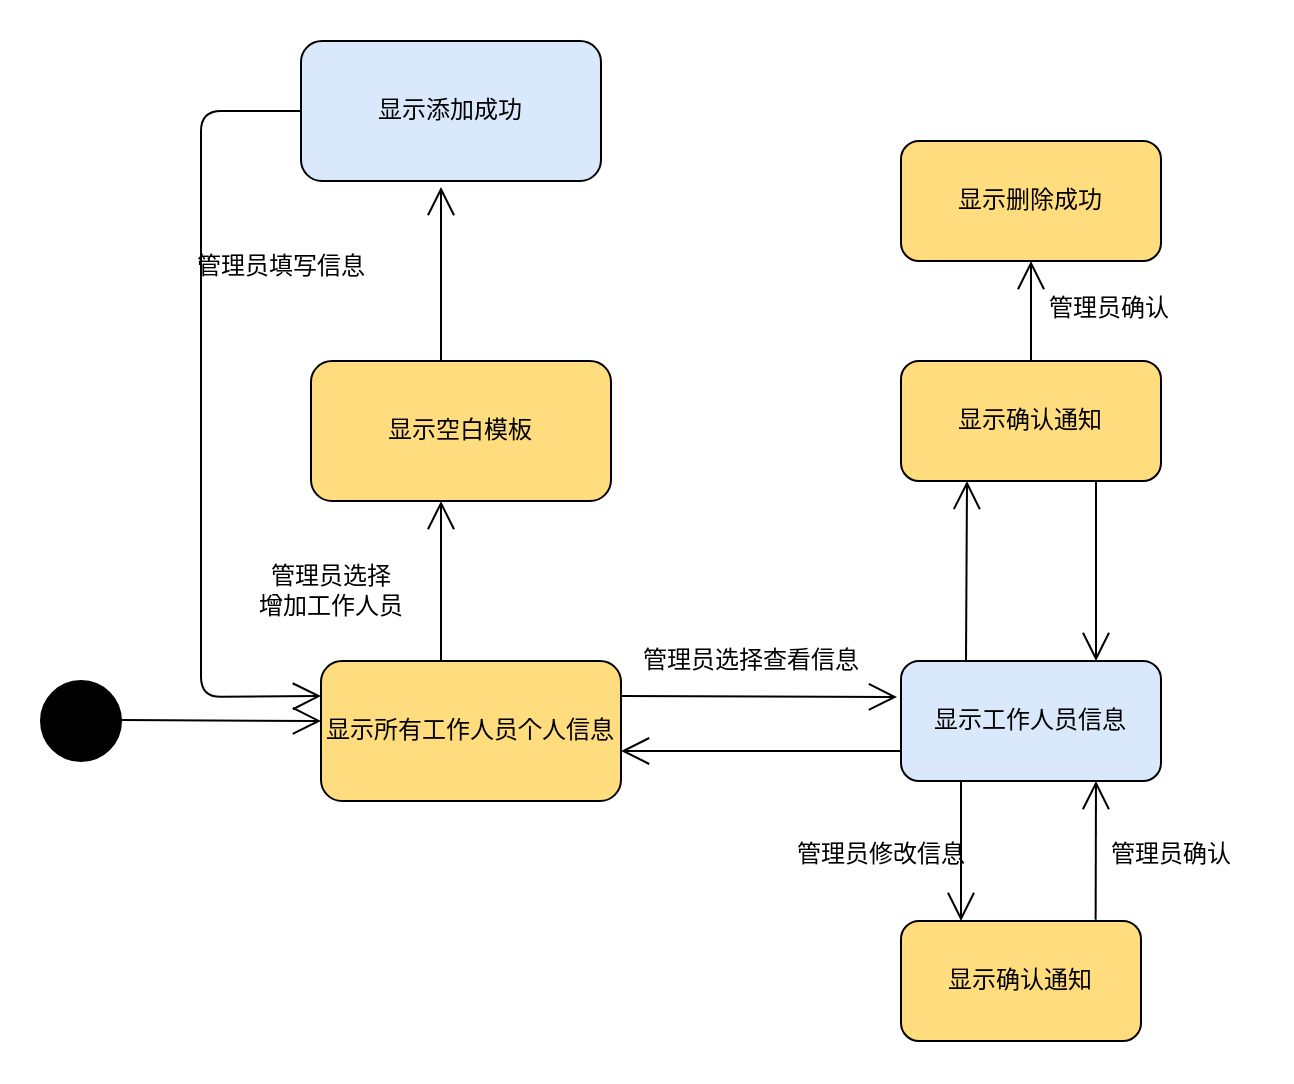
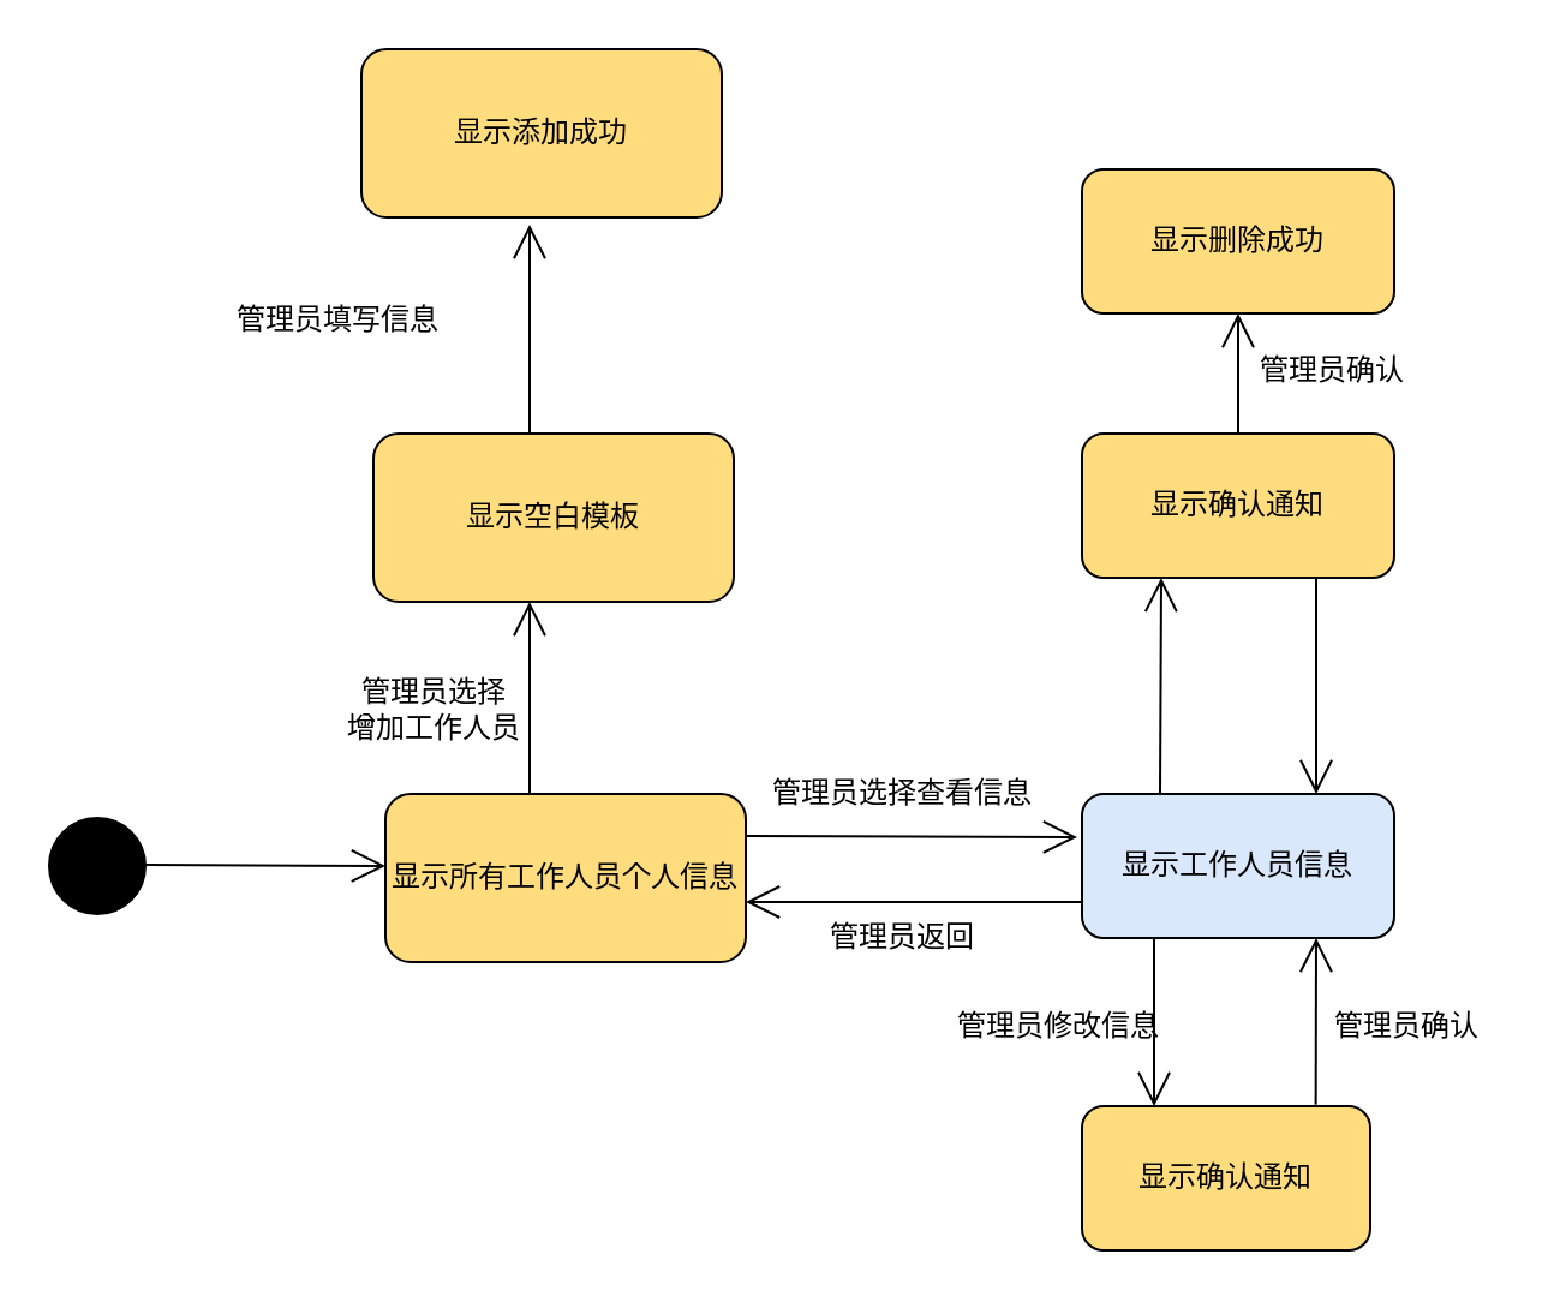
- <mxCell id="20" value="显示添加成功" style="rounded=1;whiteSpace=wrap;html=1;fillColor=#dae8fc;" parent="1" vertex="1"><mxGeometry x="150" y="20" width="150" height="70" as="geometry" /></mxCell>
+ <mxCell id="20" value="显示添加成功" style="rounded=1;whiteSpace=wrap;html=1;fillColor=#FFDC7D;" parent="1" vertex="1"><mxGeometry x="150" y="20" width="150" height="70" as="geometry" /></mxCell>
- <mxCell id="21" value="" style="endArrow=open;endFill=1;endSize=12;html=1;exitX=0;exitY=0.5;exitDx=0;exitDy=0;entryX=0;entryY=0.25;entryDx=0;entryDy=0;" parent="1" source="20" target="3" edge="1"><mxGeometry width="160" relative="1" as="geometry"><mxPoint x="300" y="260" as="sourcePoint" /><mxPoint x="100" y="330" as="targetPoint" /><Array as="points"><mxPoint x="100" y="55" /><mxPoint x="100" y="300" /><mxPoint x="100" y="348" /></Array></mxGeometry></mxCell>
- <mxCell id="16" value="管理员选择&lt;br&gt;增加工作人员" style="text;html=1;align=center;verticalAlign=middle;resizable=0;points=[];autosize=1;" parent="1" vertex="1"><mxGeometry x="120" y="280" width="90" height="30" as="geometry" /></mxCell>
+ <mxCell id="16" value="管理员选择&lt;br&gt;增加工作人员" style="text;html=1;align=center;verticalAlign=middle;resizable=0;points=[];autosize=1;" parent="1" vertex="1"><mxGeometry x="135" y="280" width="90" height="30" as="geometry" /></mxCell>
+ <mxCell id="13" value="管理员返回" style="text;html=1;align=center;verticalAlign=middle;resizable=0;points=[];autosize=1;" parent="1" vertex="1"><mxGeometry x="335" y="380" width="80" height="20" as="geometry" /></mxCell>
